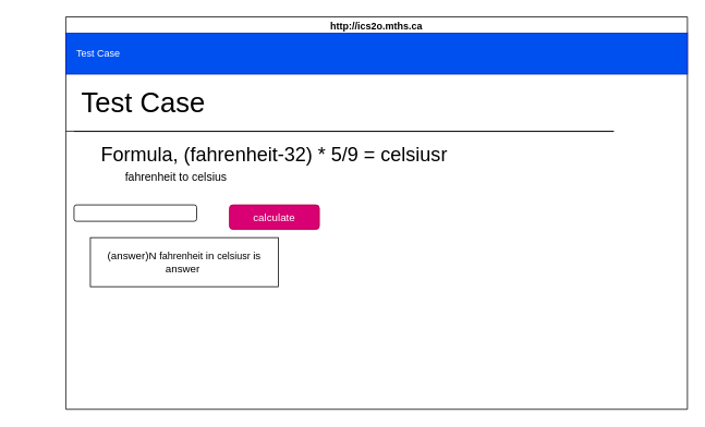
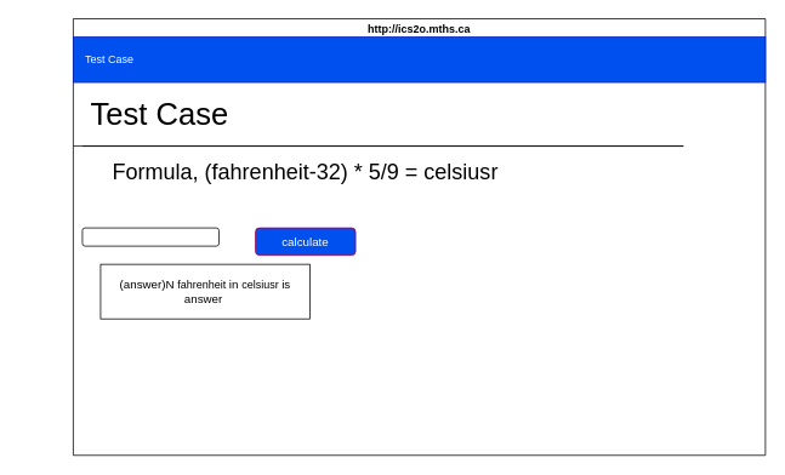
- <mxCell id="4" value="&lt;div style=&quot;text-align: start;&quot;&gt;&lt;span style=&quot;background-color: initial; font-size: 14px;&quot;&gt;&lt;font color=&quot;#000000&quot; face=&quot;Helvetica, Arial, sans-serif&quot;&gt;fahrenheit to celsius&lt;/font&gt;&lt;/span&gt;&lt;/div&gt;" style="text;html=1;strokeColor=none;fillColor=none;align=center;verticalAlign=middle;whiteSpace=wrap;rounded=0;fontSize=19;" parent="2" vertex="1"><mxGeometry x="20" y="180" width="230" height="30" as="geometry" /></mxCell>
- <mxCell id="6" value="calculate" style="rounded=1;whiteSpace=wrap;html=1;fontSize=13;fontColor=#ffffff;fillColor=#d80073;strokeColor=#A50040;" parent="2" vertex="1"><mxGeometry x="200" y="230" width="110" height="30" as="geometry" /></mxCell>
+ <mxCell id="6" value="calculate" style="rounded=1;whiteSpace=wrap;html=1;fontSize=13;fontColor=#ffffff;fillColor=#0050ef;strokeColor=#A50040;" parent="2" vertex="1"><mxGeometry x="200" y="230" width="110" height="30" as="geometry" /></mxCell>
